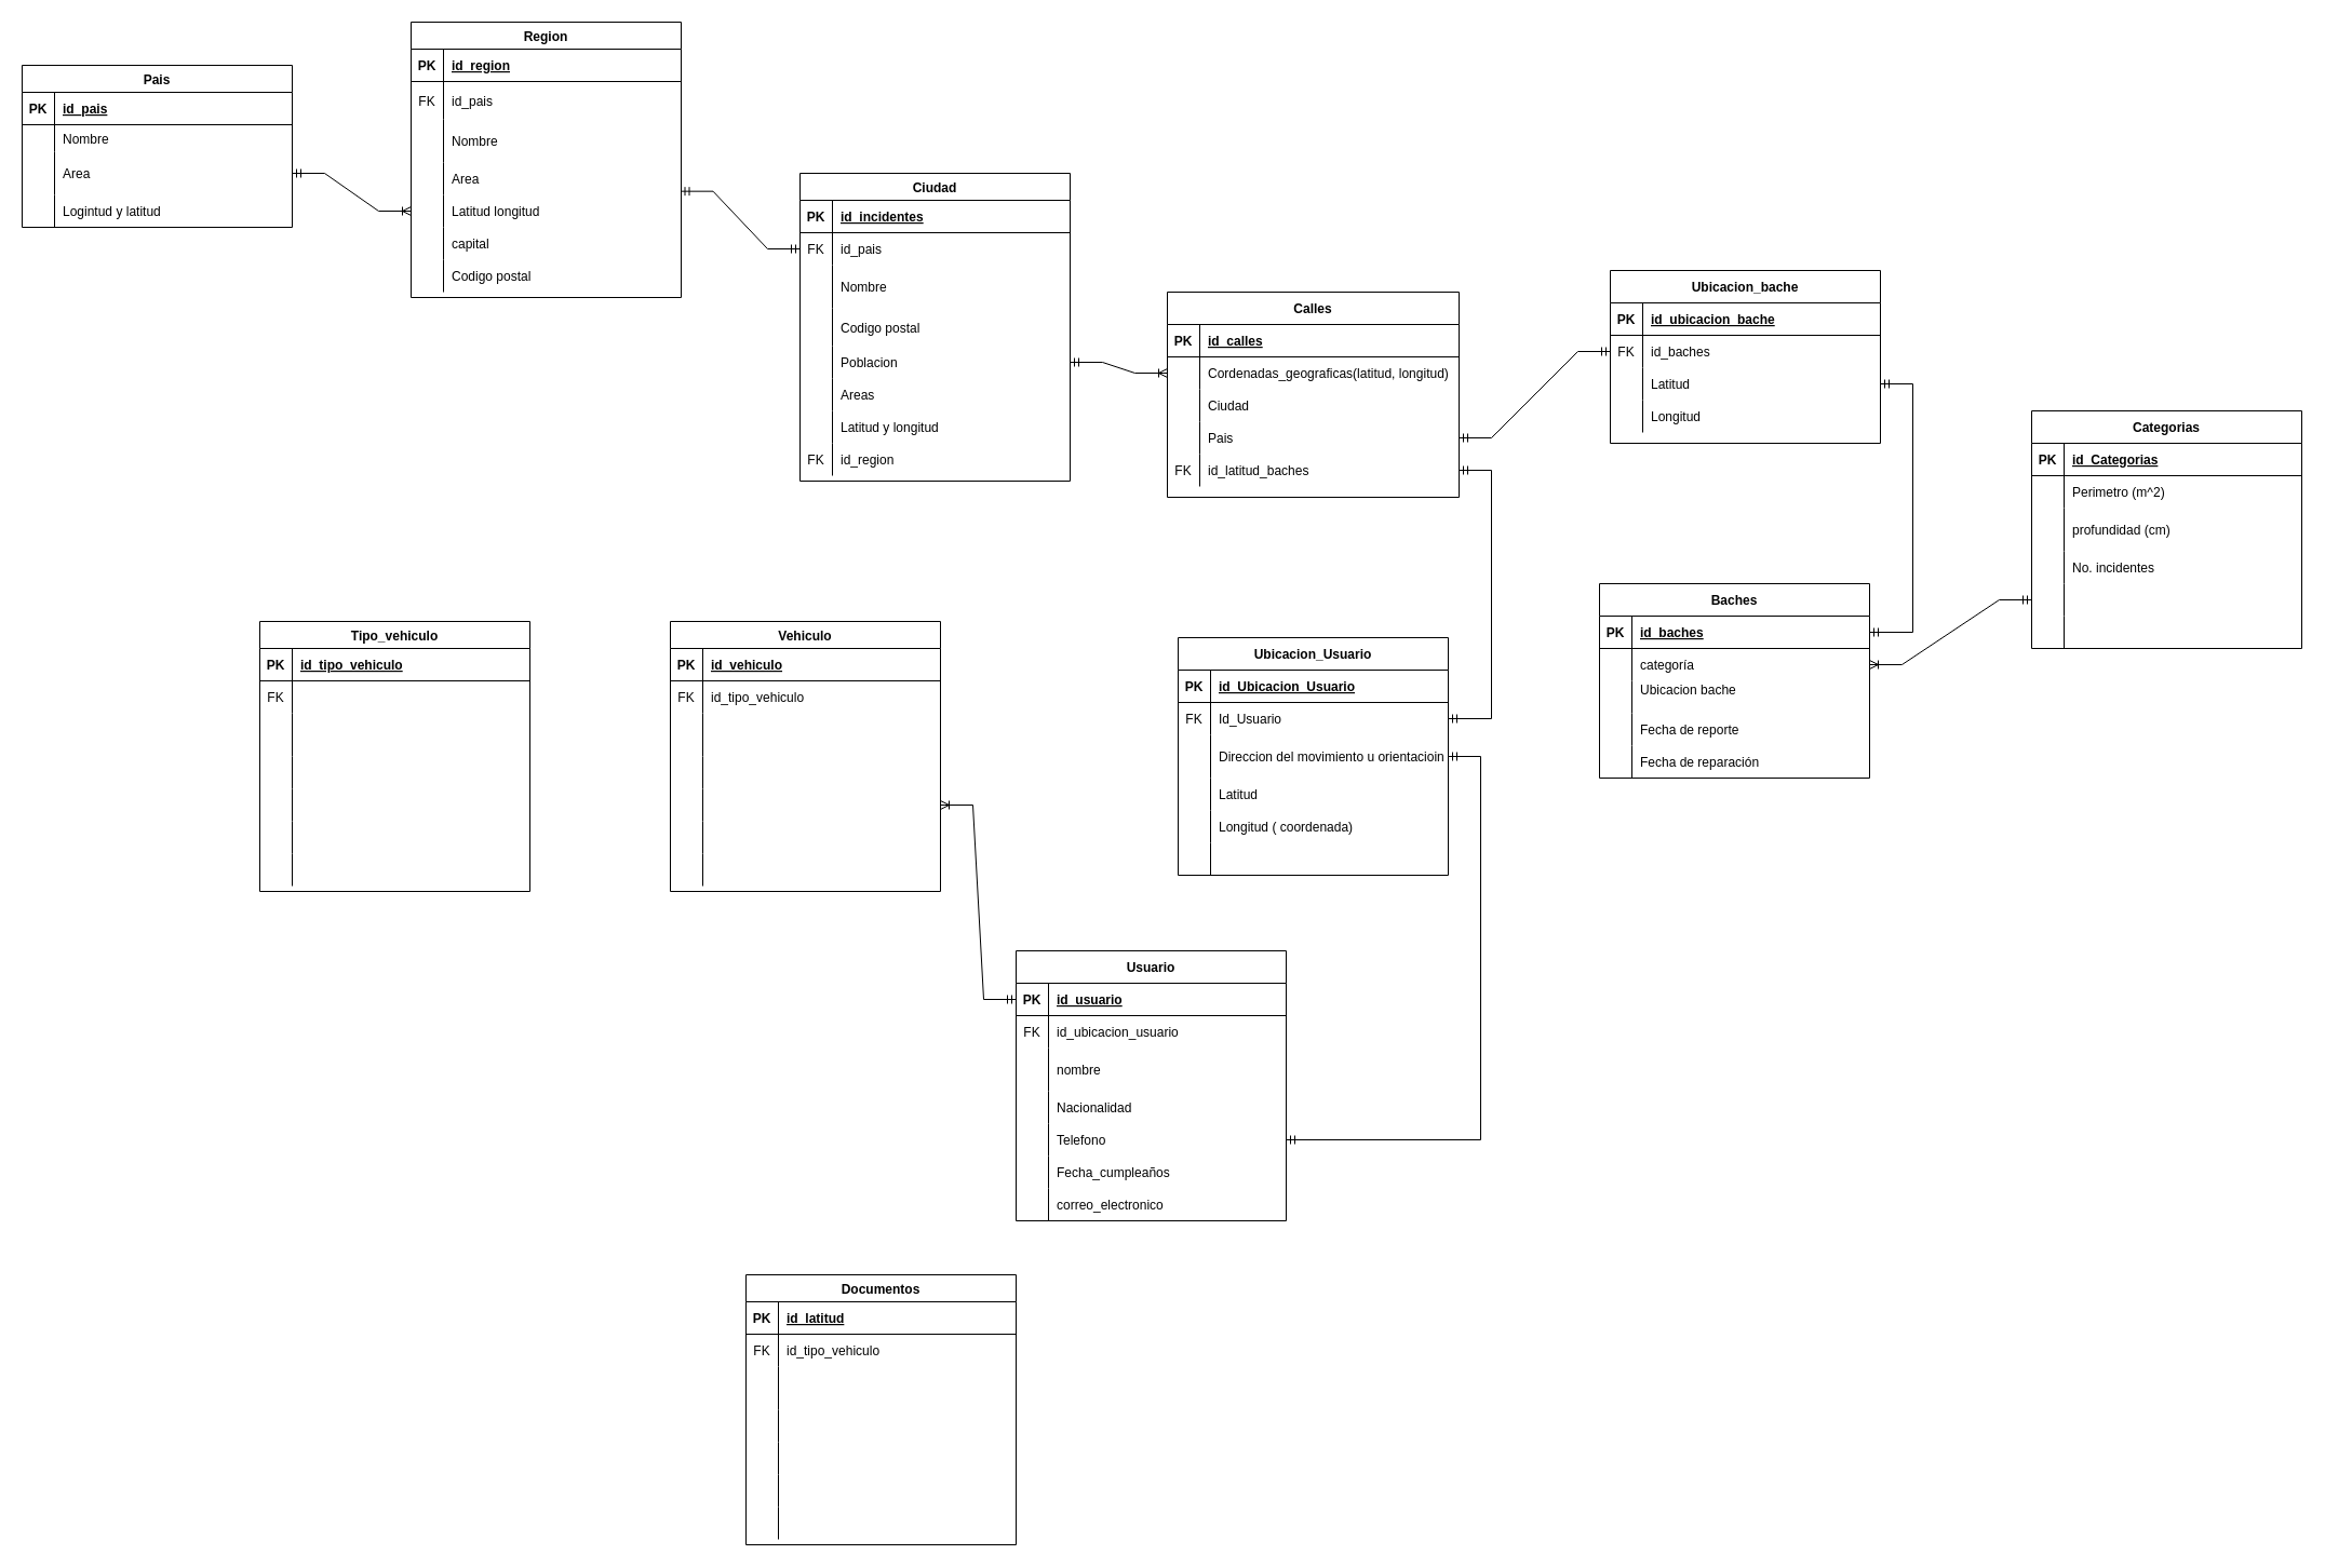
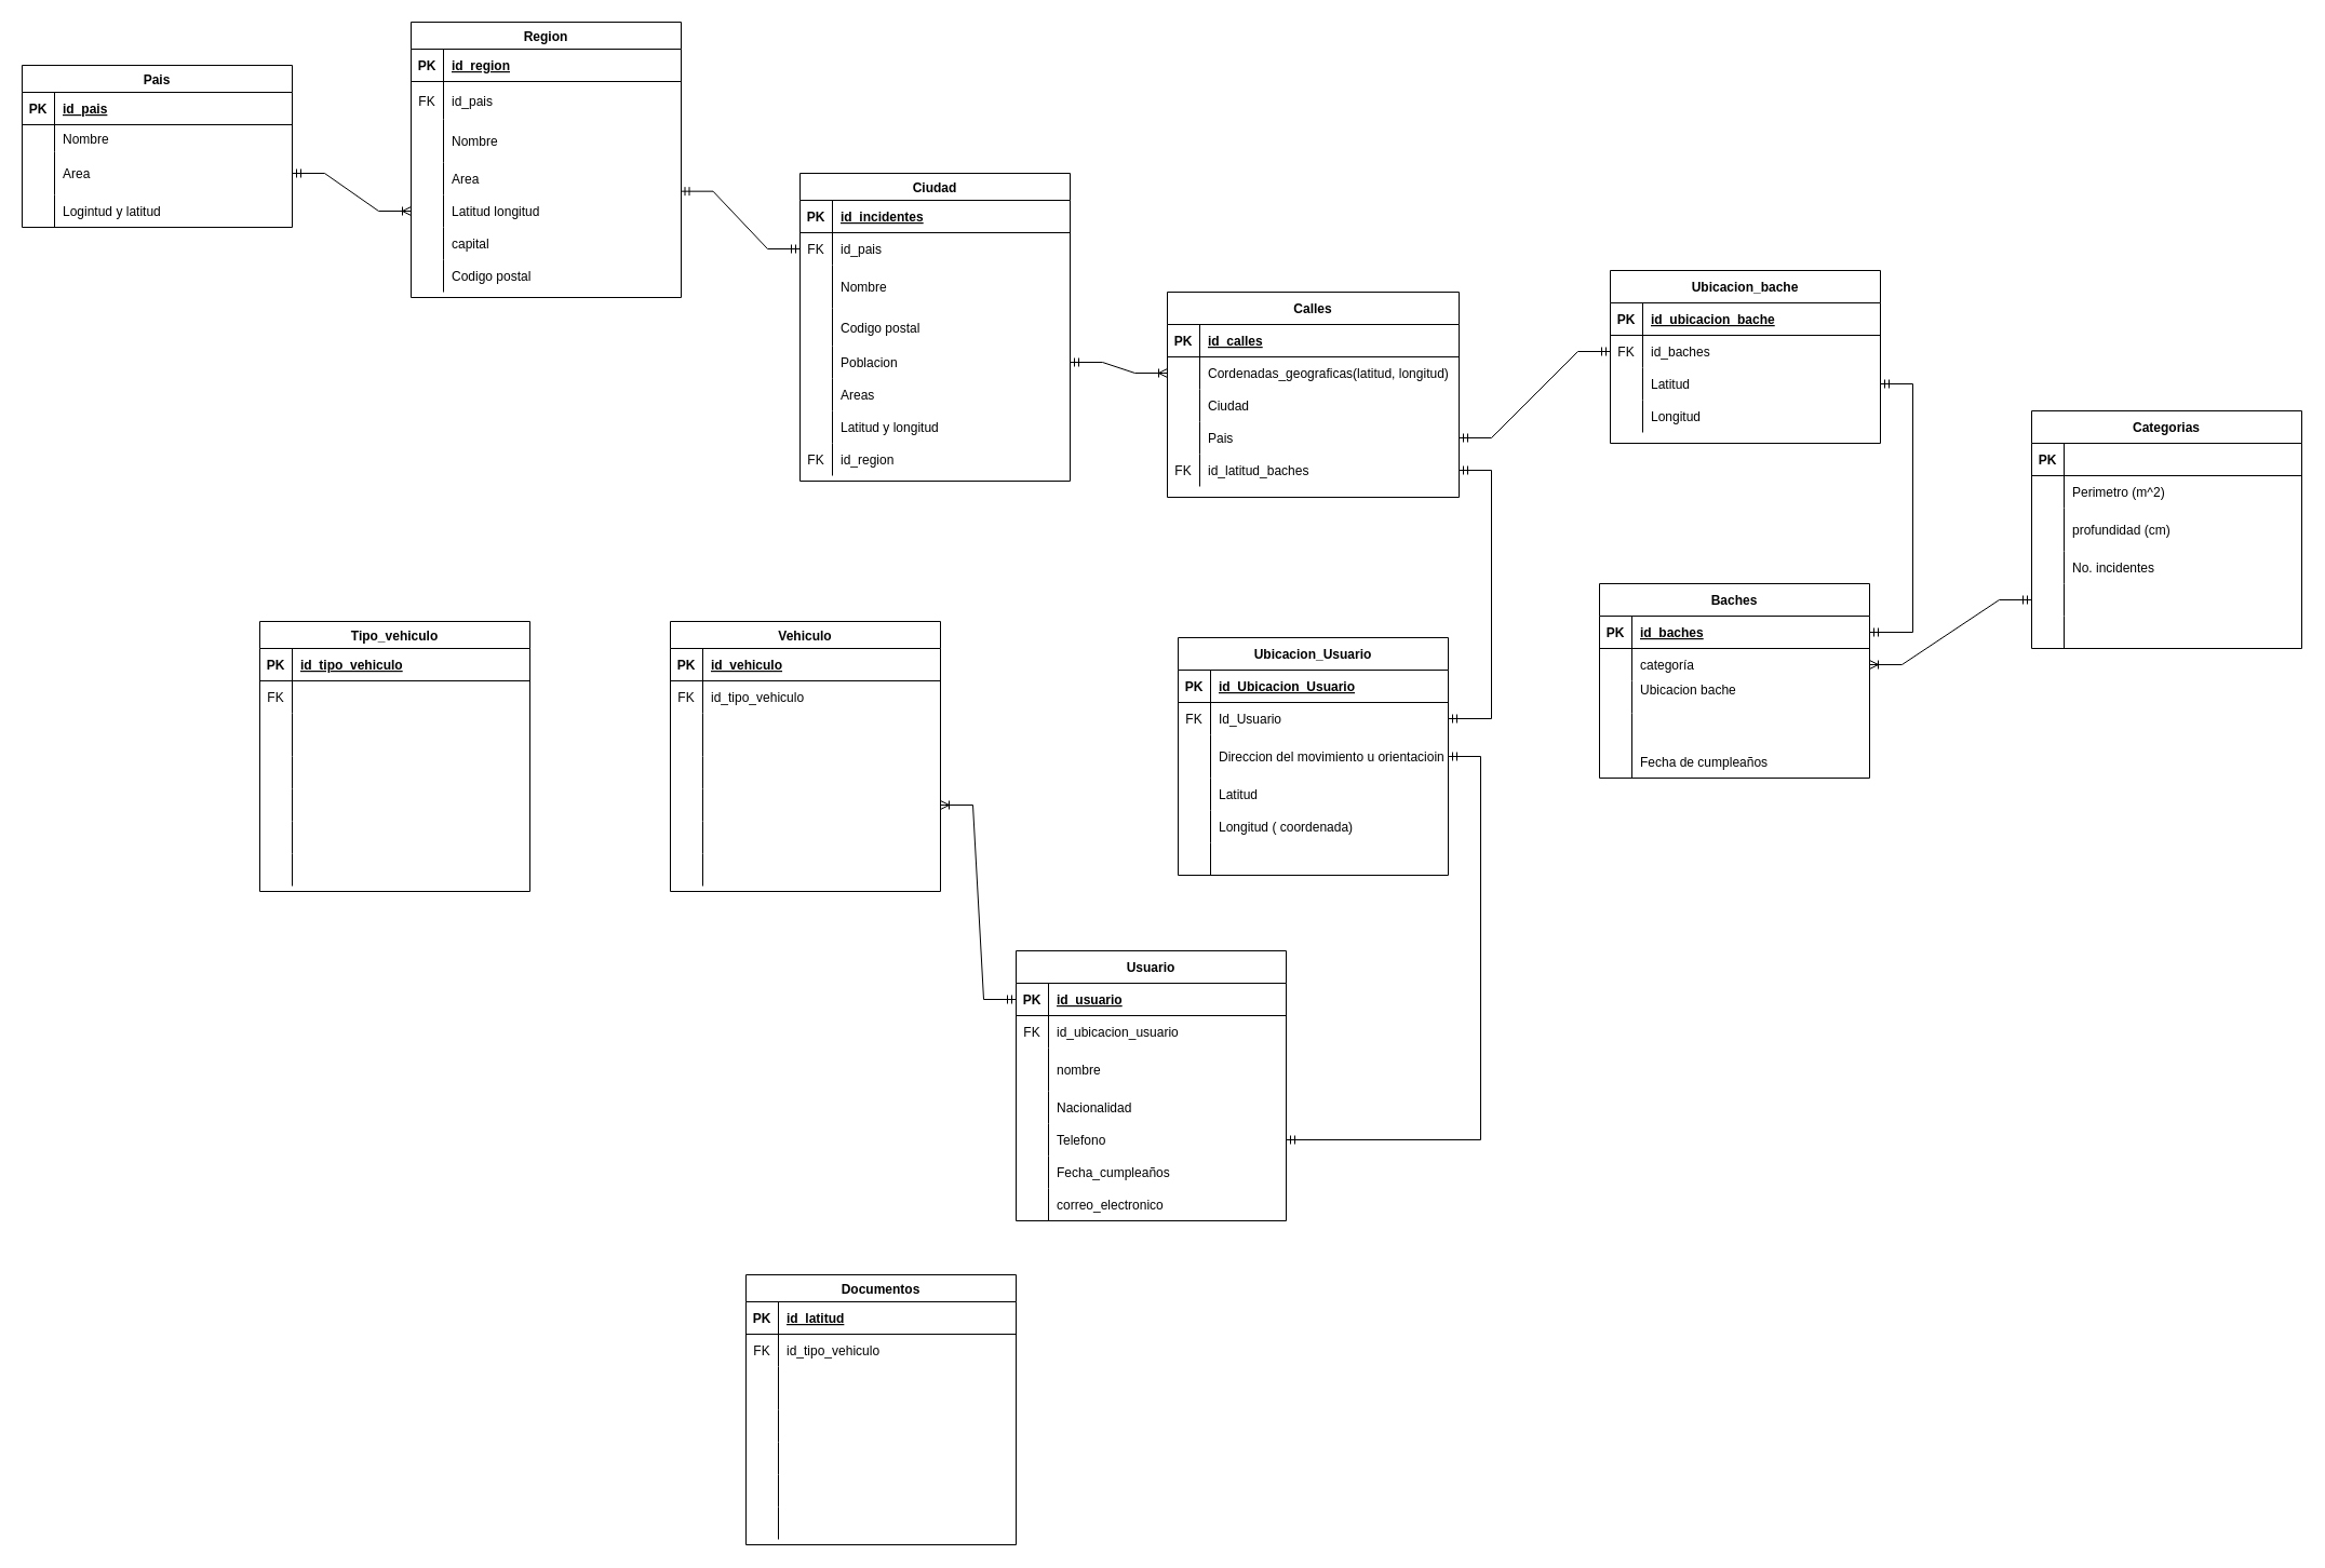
- <mxCell id="50" value="id_Categorias" style="shape=partialRectangle;overflow=hidden;connectable=0;fillColor=none;top=0;left=0;bottom=0;right=0;align=left;spacingLeft=6;fontStyle=5;" parent="48" vertex="1"><mxGeometry x="30" width="220" height="30" as="geometry"><mxRectangle width="220" height="30" as="alternateBounds" /></mxGeometry></mxCell>
- <mxCell id="14" value="Fecha de reporte" style="shape=partialRectangle;overflow=hidden;connectable=0;fillColor=none;top=0;left=0;bottom=0;right=0;align=left;spacingLeft=6;" parent="12" vertex="1"><mxGeometry x="30" width="220" height="30" as="geometry"><mxRectangle width="220" height="30" as="alternateBounds" /></mxGeometry></mxCell>
- <mxCell id="17" value="Fecha de reparación" style="shape=partialRectangle;overflow=hidden;connectable=0;fillColor=none;top=0;left=0;bottom=0;right=0;align=left;spacingLeft=6;" parent="15" vertex="1"><mxGeometry x="30" width="220" height="30" as="geometry"><mxRectangle width="220" height="30" as="alternateBounds" /></mxGeometry></mxCell>
+ <mxCell id="17" value="Fecha de cumpleaños" style="shape=partialRectangle;overflow=hidden;connectable=0;fillColor=none;top=0;left=0;bottom=0;right=0;align=left;spacingLeft=6;" parent="15" vertex="1"><mxGeometry x="30" width="220" height="30" as="geometry"><mxRectangle width="220" height="30" as="alternateBounds" /></mxGeometry></mxCell>
